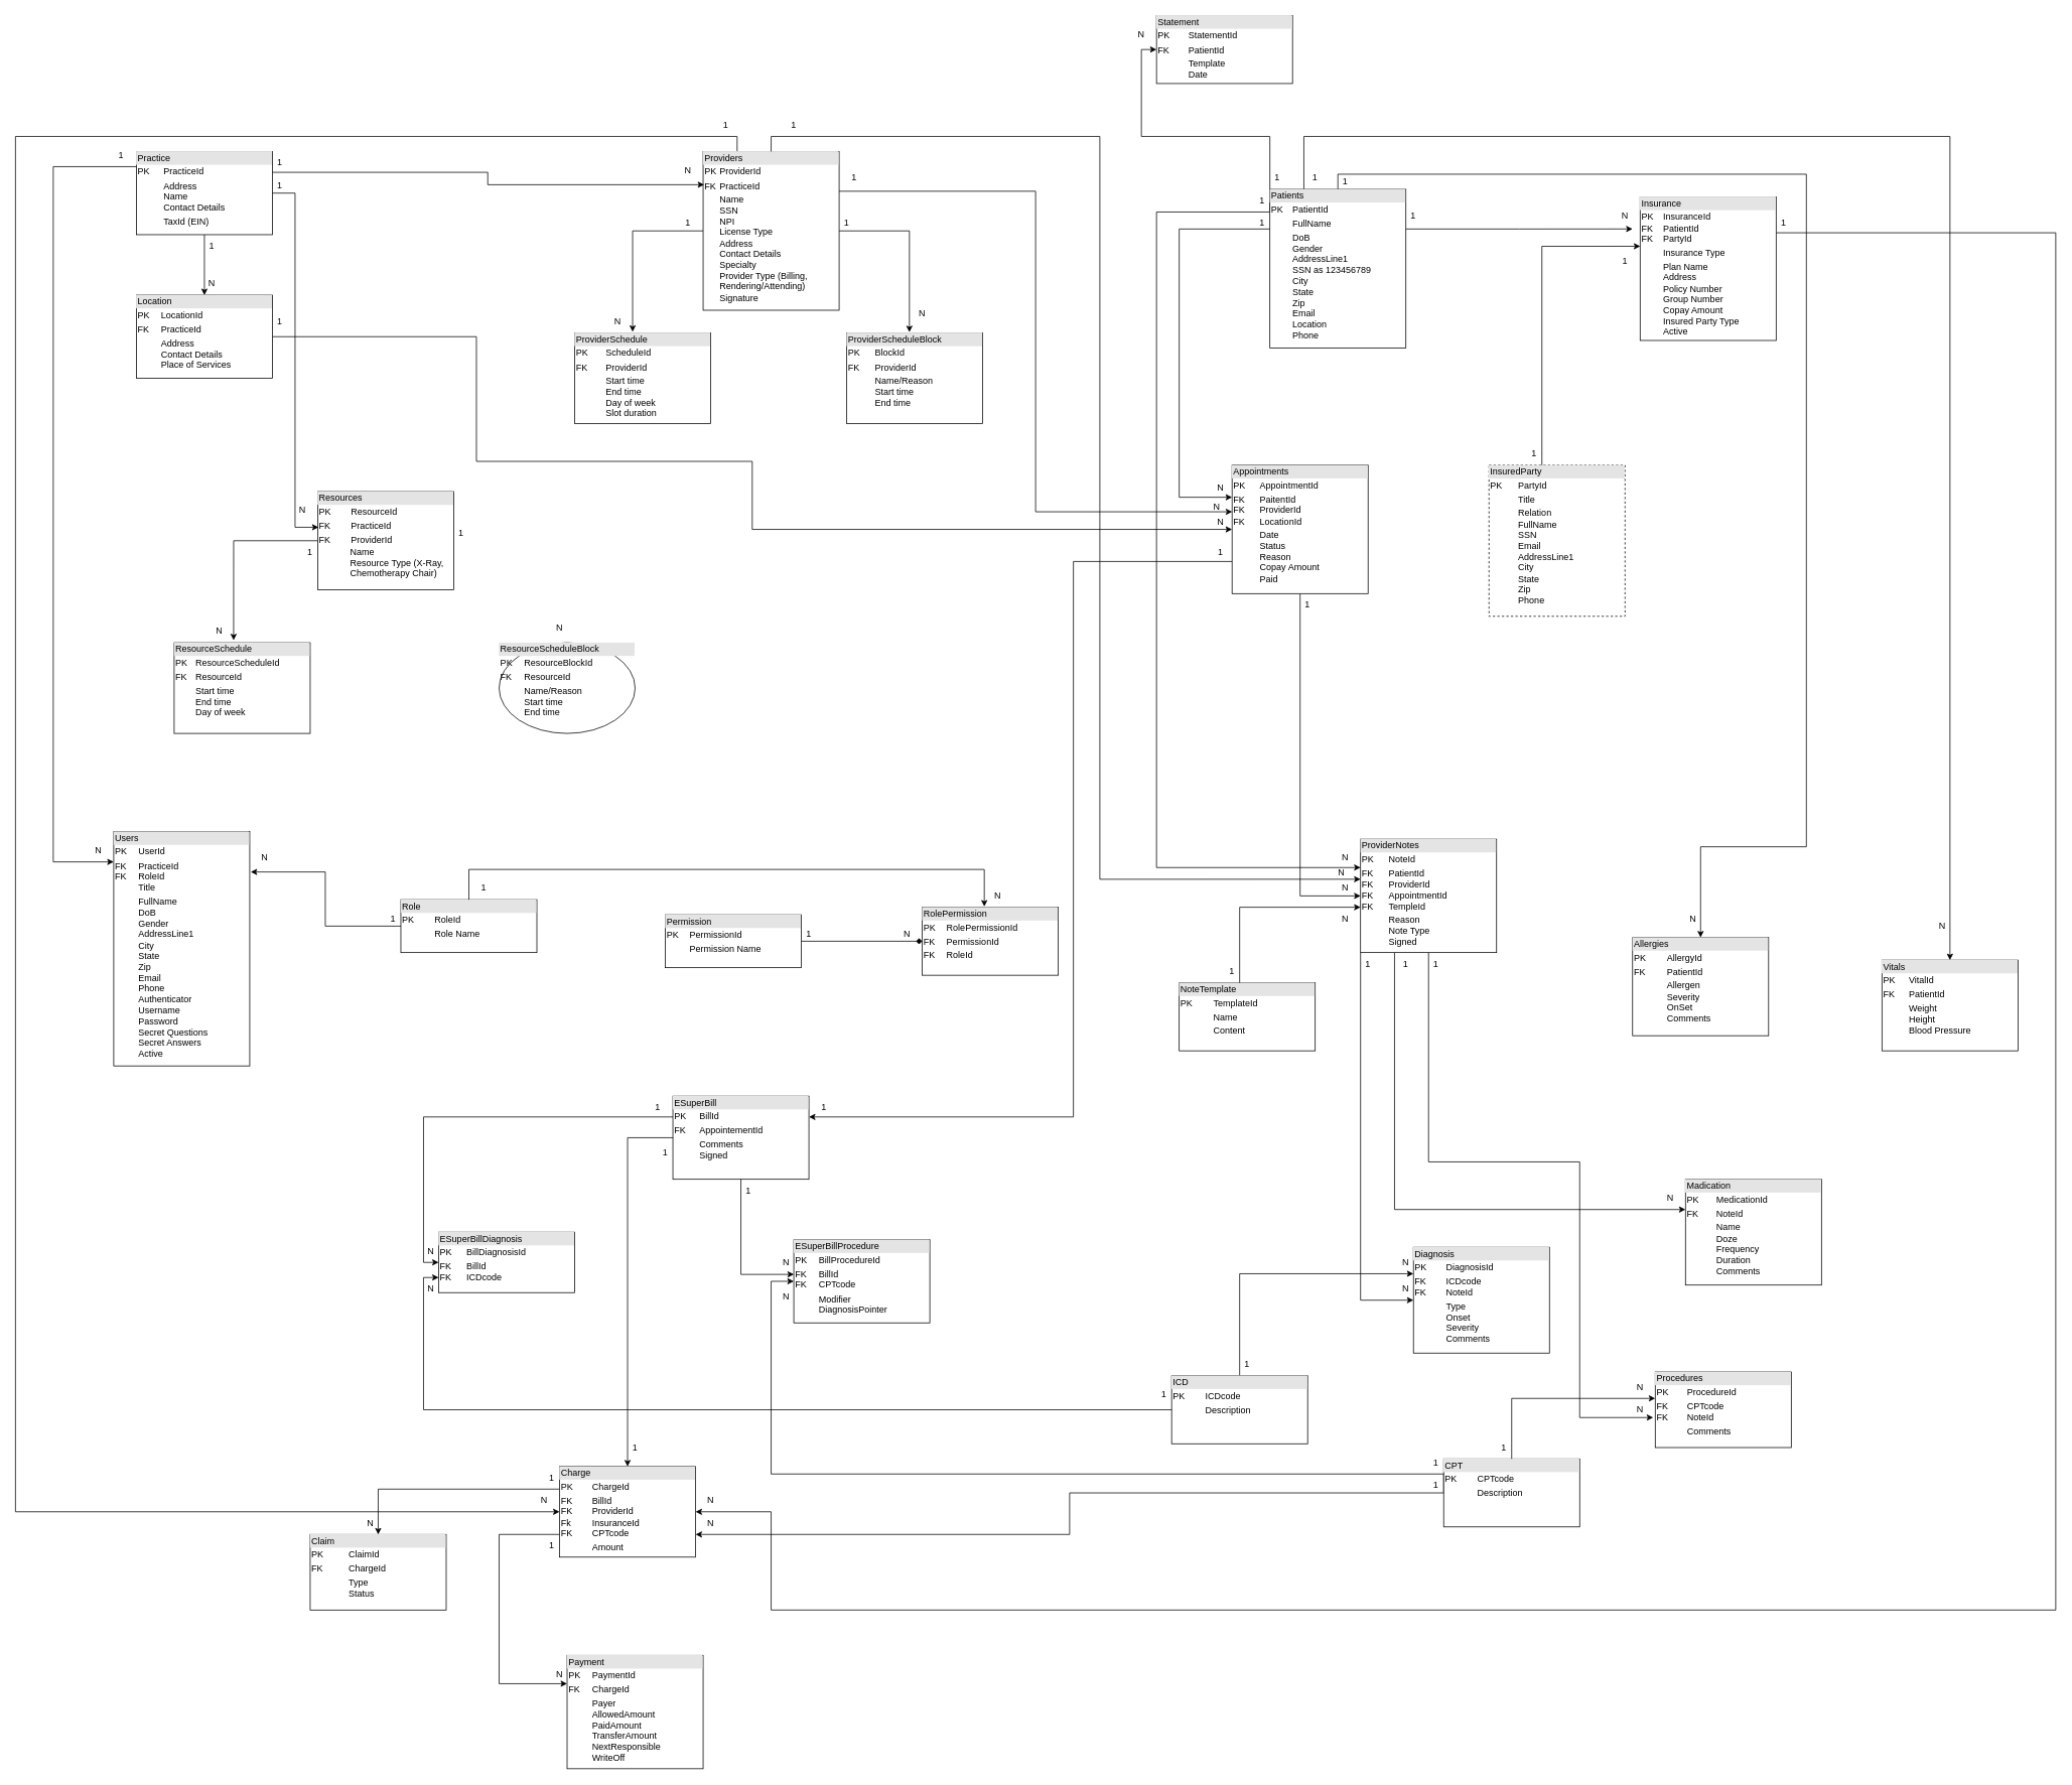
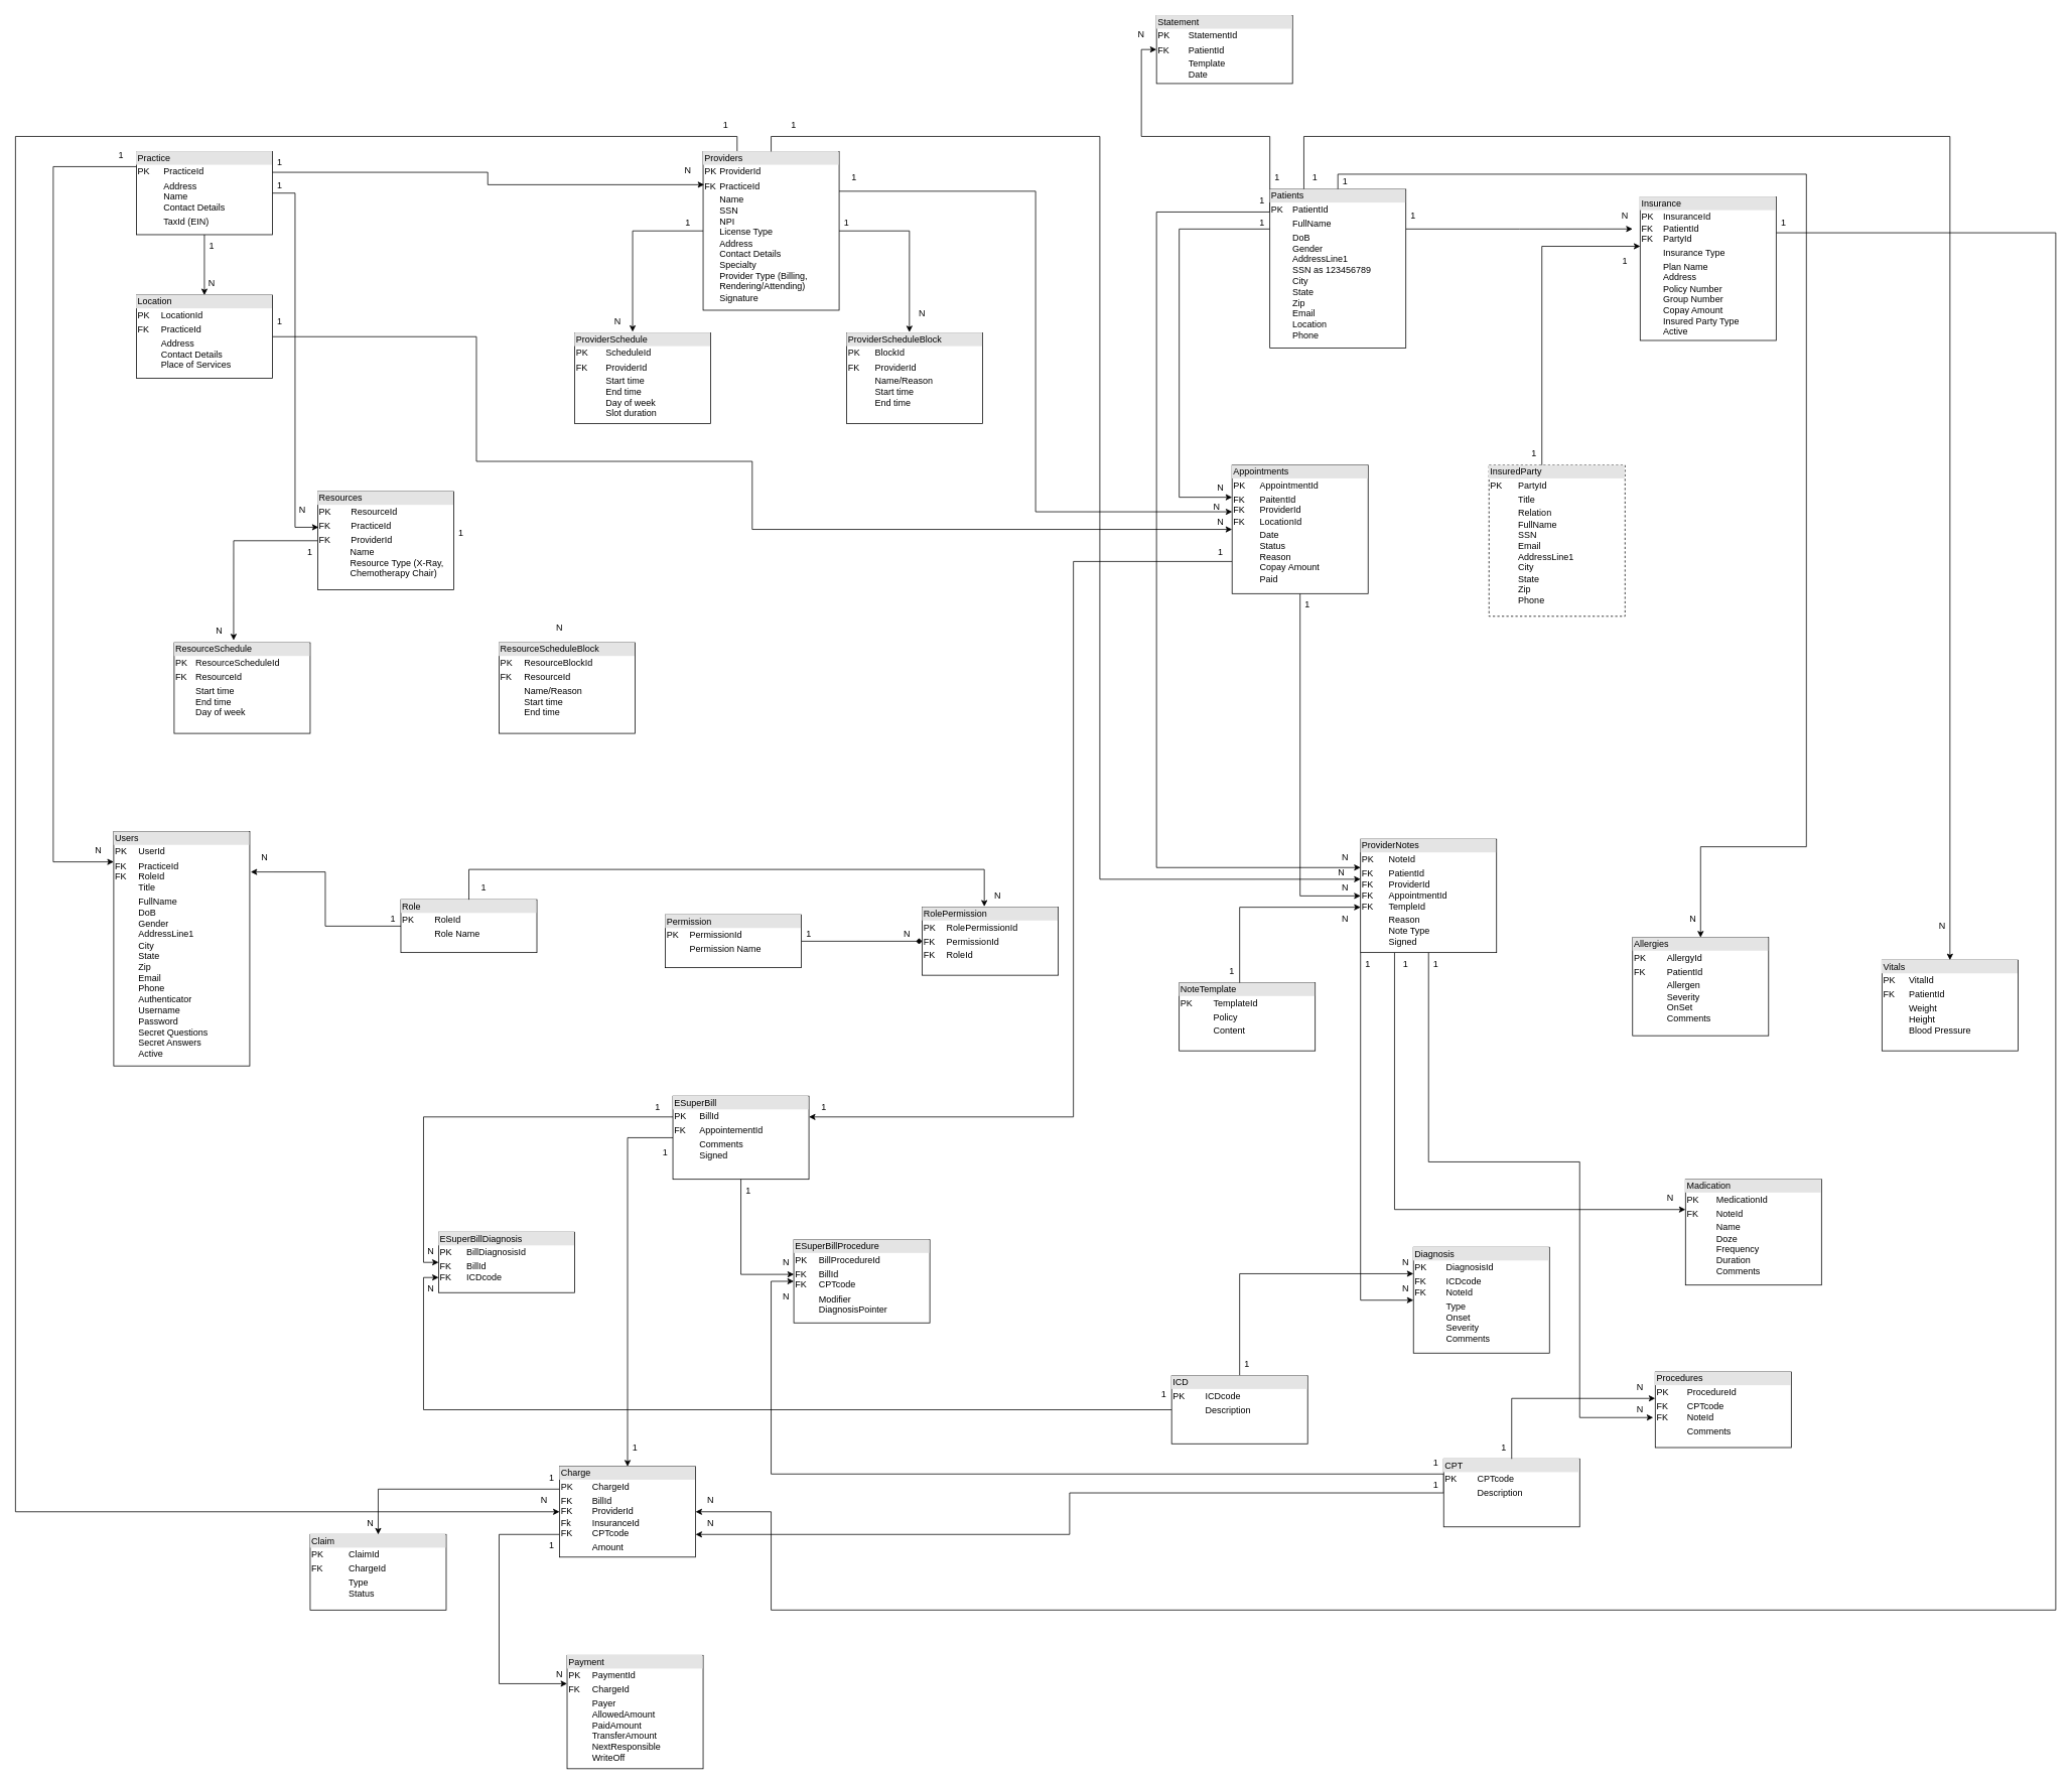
- <mxCell id="13" value="&lt;div style=&quot;box-sizing: border-box; width: 100%; background: rgb(228, 228, 228); padding: 2px;&quot;&gt;ResourceScheduleBlock&lt;/div&gt;&lt;table style=&quot;width:100%;font-size:1em;&quot; cellpadding=&quot;2&quot; cellspacing=&quot;0&quot;&gt;&lt;tbody&gt;&lt;tr&gt;&lt;td&gt;PK&lt;/td&gt;&lt;td&gt;ResourceBlockId&lt;/td&gt;&lt;/tr&gt;&lt;tr&gt;&lt;td&gt;FK&lt;/td&gt;&lt;td&gt;ResourceId&lt;/td&gt;&lt;/tr&gt;&lt;tr&gt;&lt;td&gt;&lt;/td&gt;&lt;td&gt;Name/Reason&lt;br&gt;Start time&lt;br&gt;End time&lt;br&gt;&lt;br&gt;&lt;/td&gt;&lt;/tr&gt;&lt;/tbody&gt;&lt;/table&gt;" style="ellipse;verticalAlign=top;align=left;overflow=fill;html=1;whiteSpace=wrap;" vertex="1" parent="1"><mxGeometry x="660" y="850" width="180" height="120" as="geometry" /></mxCell>
+ <mxCell id="13" value="&lt;div style=&quot;box-sizing: border-box; width: 100%; background: rgb(228, 228, 228); padding: 2px;&quot;&gt;ResourceScheduleBlock&lt;/div&gt;&lt;table style=&quot;width:100%;font-size:1em;&quot; cellpadding=&quot;2&quot; cellspacing=&quot;0&quot;&gt;&lt;tbody&gt;&lt;tr&gt;&lt;td&gt;PK&lt;/td&gt;&lt;td&gt;ResourceBlockId&lt;/td&gt;&lt;/tr&gt;&lt;tr&gt;&lt;td&gt;FK&lt;/td&gt;&lt;td&gt;ResourceId&lt;/td&gt;&lt;/tr&gt;&lt;tr&gt;&lt;td&gt;&lt;/td&gt;&lt;td&gt;Name/Reason&lt;br&gt;Start time&lt;br&gt;End time&lt;br&gt;&lt;br&gt;&lt;/td&gt;&lt;/tr&gt;&lt;/tbody&gt;&lt;/table&gt;" style="verticalAlign=top;align=left;overflow=fill;html=1;whiteSpace=wrap;" vertex="1" parent="1"><mxGeometry x="660" y="850" width="180" height="120" as="geometry" /></mxCell>
- <mxCell id="34" value="&lt;div style=&quot;box-sizing: border-box; width: 100%; background: rgb(228, 228, 228); padding: 2px;&quot;&gt;NoteTemplate&lt;/div&gt;&lt;table style=&quot;width:100%;font-size:1em;&quot; cellpadding=&quot;2&quot; cellspacing=&quot;0&quot;&gt;&lt;tbody&gt;&lt;tr&gt;&lt;td&gt;PK&lt;/td&gt;&lt;td&gt;TemplateId&lt;/td&gt;&lt;/tr&gt;&lt;tr&gt;&lt;td&gt;&lt;br&gt;&lt;/td&gt;&lt;td&gt;Name&lt;/td&gt;&lt;/tr&gt;&lt;tr&gt;&lt;td&gt;&lt;/td&gt;&lt;td&gt;Content&lt;/td&gt;&lt;/tr&gt;&lt;/tbody&gt;&lt;/table&gt;" style="verticalAlign=top;align=left;overflow=fill;html=1;whiteSpace=wrap;" vertex="1" parent="1"><mxGeometry x="1560" y="1300" width="180" height="90" as="geometry" /></mxCell>
+ <mxCell id="34" value="&lt;div style=&quot;box-sizing: border-box; width: 100%; background: rgb(228, 228, 228); padding: 2px;&quot;&gt;NoteTemplate&lt;/div&gt;&lt;table style=&quot;width:100%;font-size:1em;&quot; cellpadding=&quot;2&quot; cellspacing=&quot;0&quot;&gt;&lt;tbody&gt;&lt;tr&gt;&lt;td&gt;PK&lt;/td&gt;&lt;td&gt;TemplateId&lt;/td&gt;&lt;/tr&gt;&lt;tr&gt;&lt;td&gt;&lt;br&gt;&lt;/td&gt;&lt;td&gt;Policy&lt;/td&gt;&lt;/tr&gt;&lt;tr&gt;&lt;td&gt;&lt;/td&gt;&lt;td&gt;Content&lt;/td&gt;&lt;/tr&gt;&lt;/tbody&gt;&lt;/table&gt;" style="verticalAlign=top;align=left;overflow=fill;html=1;whiteSpace=wrap;" vertex="1" parent="1"><mxGeometry x="1560" y="1300" width="180" height="90" as="geometry" /></mxCell>
